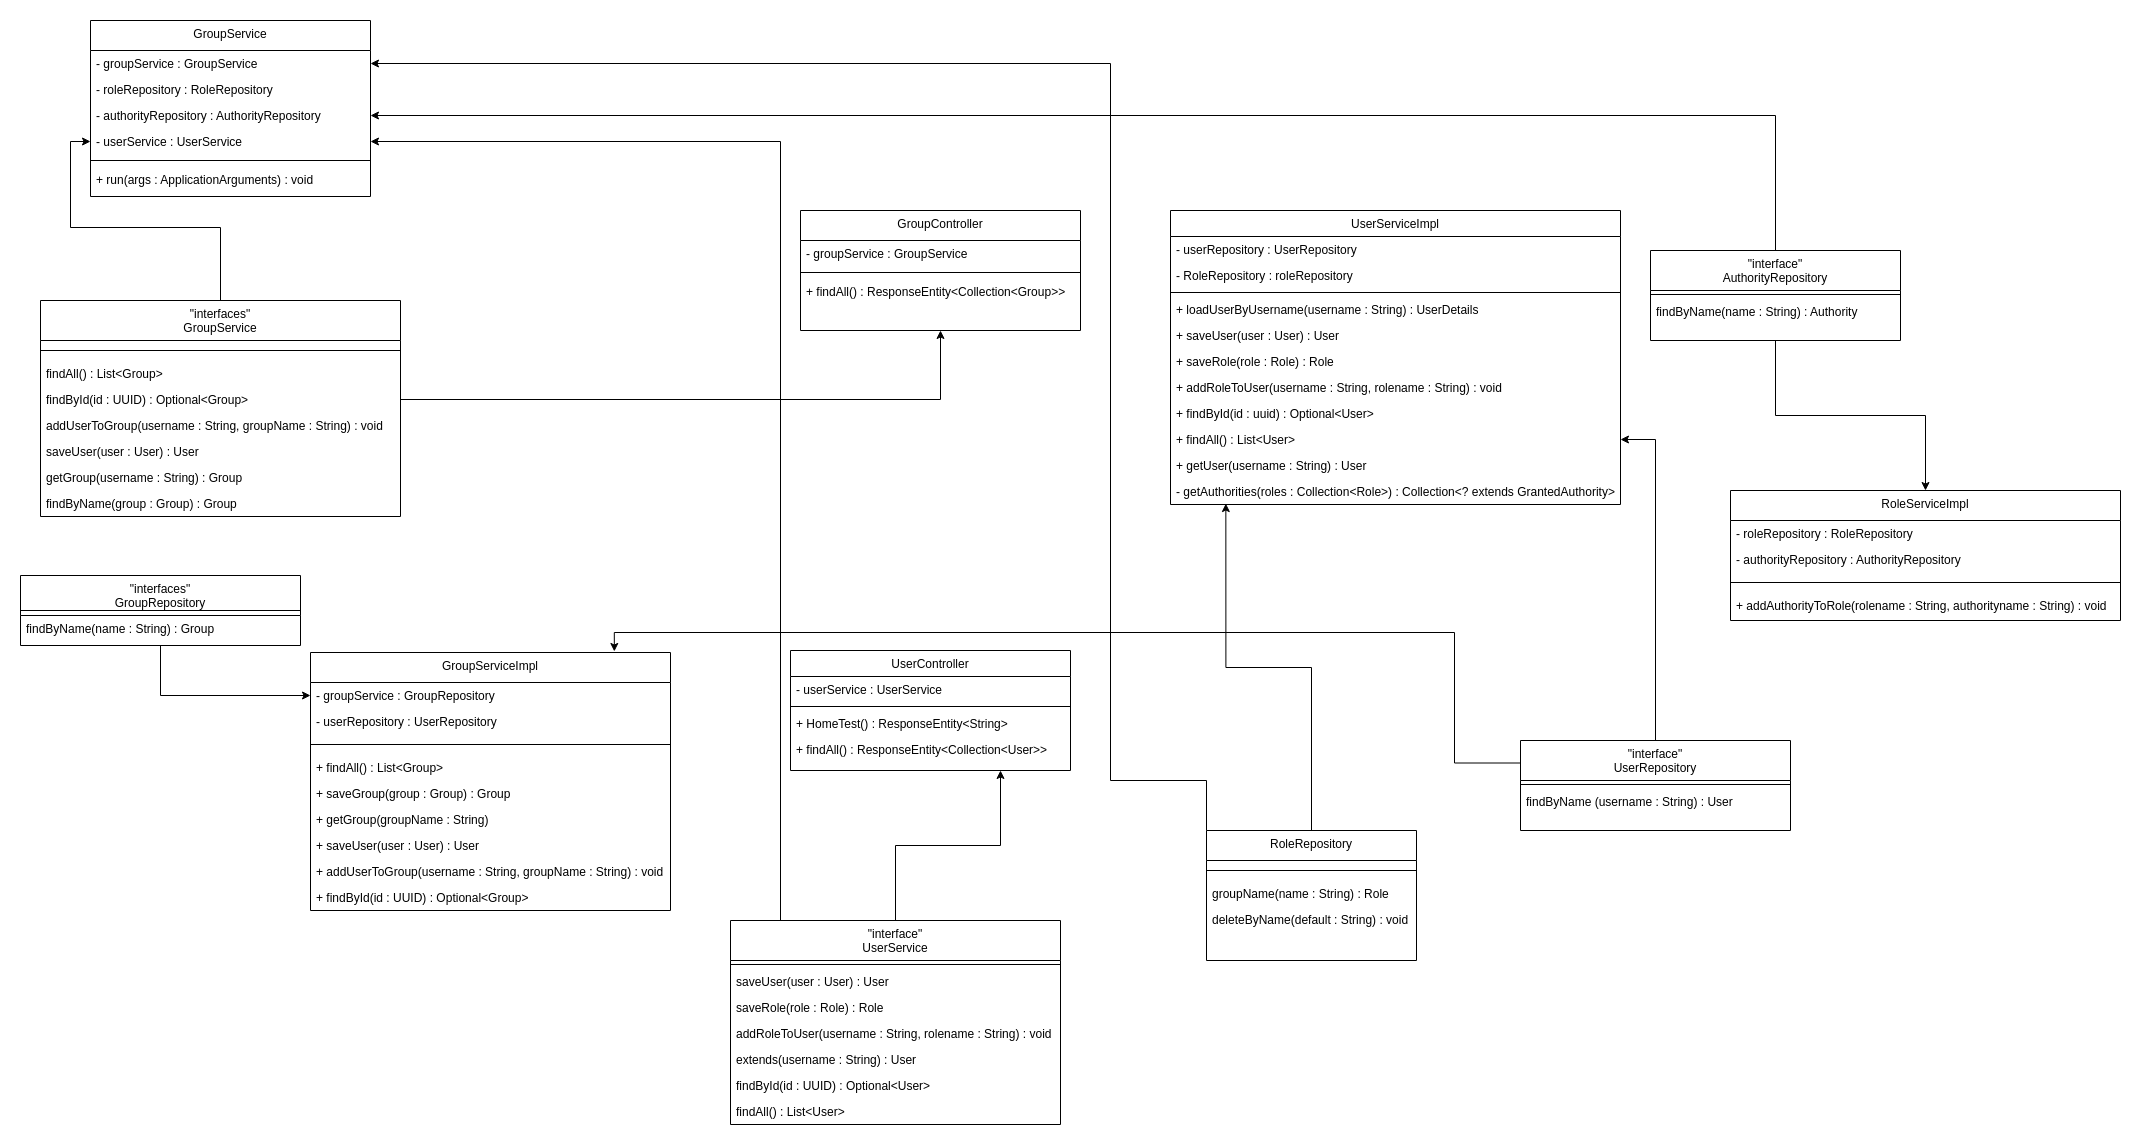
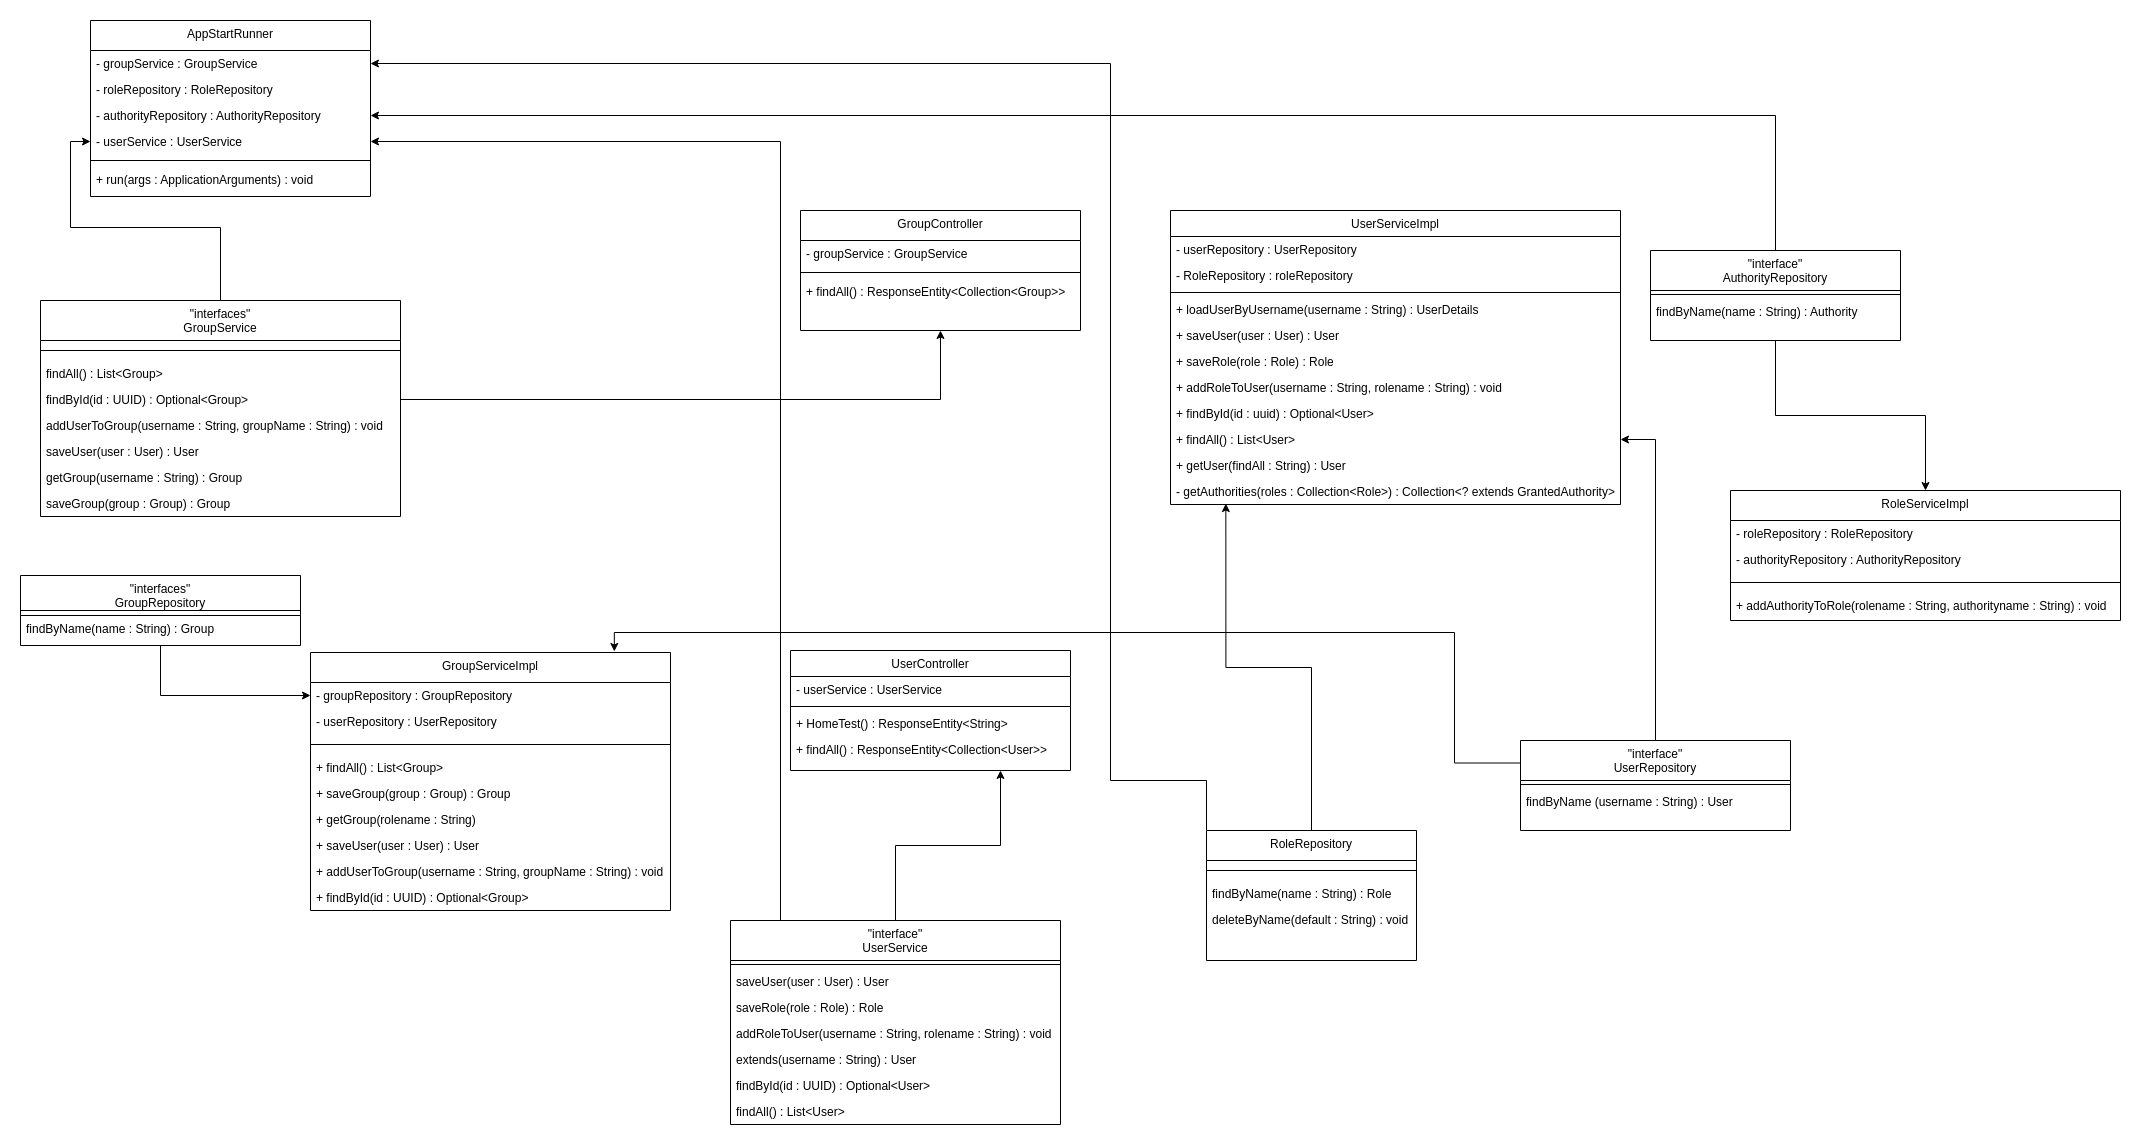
- <mxCell id="76" value="GroupService" style="swimlane;fontStyle=0;align=center;verticalAlign=top;childLayout=stackLayout;horizontal=1;startSize=30;horizontalStack=0;resizeParent=1;resizeLast=0;collapsible=1;marginBottom=0;rounded=0;shadow=0;strokeWidth=1;" parent="1" vertex="1"><mxGeometry x="90" y="20" width="280" height="176" as="geometry"><mxRectangle x="340" y="380" width="170" height="26" as="alternateBounds" /></mxGeometry></mxCell>
+ <mxCell id="76" value="AppStartRunner" style="swimlane;fontStyle=0;align=center;verticalAlign=top;childLayout=stackLayout;horizontal=1;startSize=30;horizontalStack=0;resizeParent=1;resizeLast=0;collapsible=1;marginBottom=0;rounded=0;shadow=0;strokeWidth=1;" parent="1" vertex="1"><mxGeometry x="90" y="20" width="280" height="176" as="geometry"><mxRectangle x="340" y="380" width="170" height="26" as="alternateBounds" /></mxGeometry></mxCell>
- <mxCell id="32" value="+ getUser(username : String) : User" style="text;align=left;verticalAlign=top;spacingLeft=4;spacingRight=4;overflow=hidden;rotatable=0;points=[[0,0.5],[1,0.5]];portConstraint=eastwest;" vertex="1" parent="22"><mxGeometry y="242" width="450" height="26" as="geometry" /></mxCell>
+ <mxCell id="32" value="+ getUser(findAll : String) : User" style="text;align=left;verticalAlign=top;spacingLeft=4;spacingRight=4;overflow=hidden;rotatable=0;points=[[0,0.5],[1,0.5]];portConstraint=eastwest;" vertex="1" parent="22"><mxGeometry y="242" width="450" height="26" as="geometry" /></mxCell>
- <mxCell id="54" value="findByName(group : Group) : Group" style="text;align=left;verticalAlign=top;spacingLeft=4;spacingRight=4;overflow=hidden;rotatable=0;points=[[0,0.5],[1,0.5]];portConstraint=eastwest;" vertex="1" parent="47"><mxGeometry y="190" width="360" height="26" as="geometry" /></mxCell>
+ <mxCell id="54" value="saveGroup(group : Group) : Group" style="text;align=left;verticalAlign=top;spacingLeft=4;spacingRight=4;overflow=hidden;rotatable=0;points=[[0,0.5],[1,0.5]];portConstraint=eastwest;" vertex="1" parent="47"><mxGeometry y="190" width="360" height="26" as="geometry" /></mxCell>
- <mxCell id="56" value="- groupService : GroupRepository" style="text;align=left;verticalAlign=top;spacingLeft=4;spacingRight=4;overflow=hidden;rotatable=0;points=[[0,0.5],[1,0.5]];portConstraint=eastwest;" parent="55" vertex="1"><mxGeometry y="30" width="360" height="26" as="geometry" /></mxCell>
+ <mxCell id="56" value="- groupRepository : GroupRepository" style="text;align=left;verticalAlign=top;spacingLeft=4;spacingRight=4;overflow=hidden;rotatable=0;points=[[0,0.5],[1,0.5]];portConstraint=eastwest;" parent="55" vertex="1"><mxGeometry y="30" width="360" height="26" as="geometry" /></mxCell>
- <mxCell id="61" value="+ getGroup(groupName : String)" style="text;align=left;verticalAlign=top;spacingLeft=4;spacingRight=4;overflow=hidden;rotatable=0;points=[[0,0.5],[1,0.5]];portConstraint=eastwest;" vertex="1" parent="55"><mxGeometry y="154" width="360" height="26" as="geometry" /></mxCell>
+ <mxCell id="61" value="+ getGroup(rolename : String)" style="text;align=left;verticalAlign=top;spacingLeft=4;spacingRight=4;overflow=hidden;rotatable=0;points=[[0,0.5],[1,0.5]];portConstraint=eastwest;" vertex="1" parent="55"><mxGeometry y="154" width="360" height="26" as="geometry" /></mxCell>
- <mxCell id="69" value="groupName(name : String) : Role" style="text;align=left;verticalAlign=top;spacingLeft=4;spacingRight=4;overflow=hidden;rotatable=0;points=[[0,0.5],[1,0.5]];portConstraint=eastwest;" parent="67" vertex="1"><mxGeometry y="50" width="210" height="26" as="geometry" /></mxCell>
+ <mxCell id="69" value="findByName(name : String) : Role" style="text;align=left;verticalAlign=top;spacingLeft=4;spacingRight=4;overflow=hidden;rotatable=0;points=[[0,0.5],[1,0.5]];portConstraint=eastwest;" parent="67" vertex="1"><mxGeometry y="50" width="210" height="26" as="geometry" /></mxCell>
